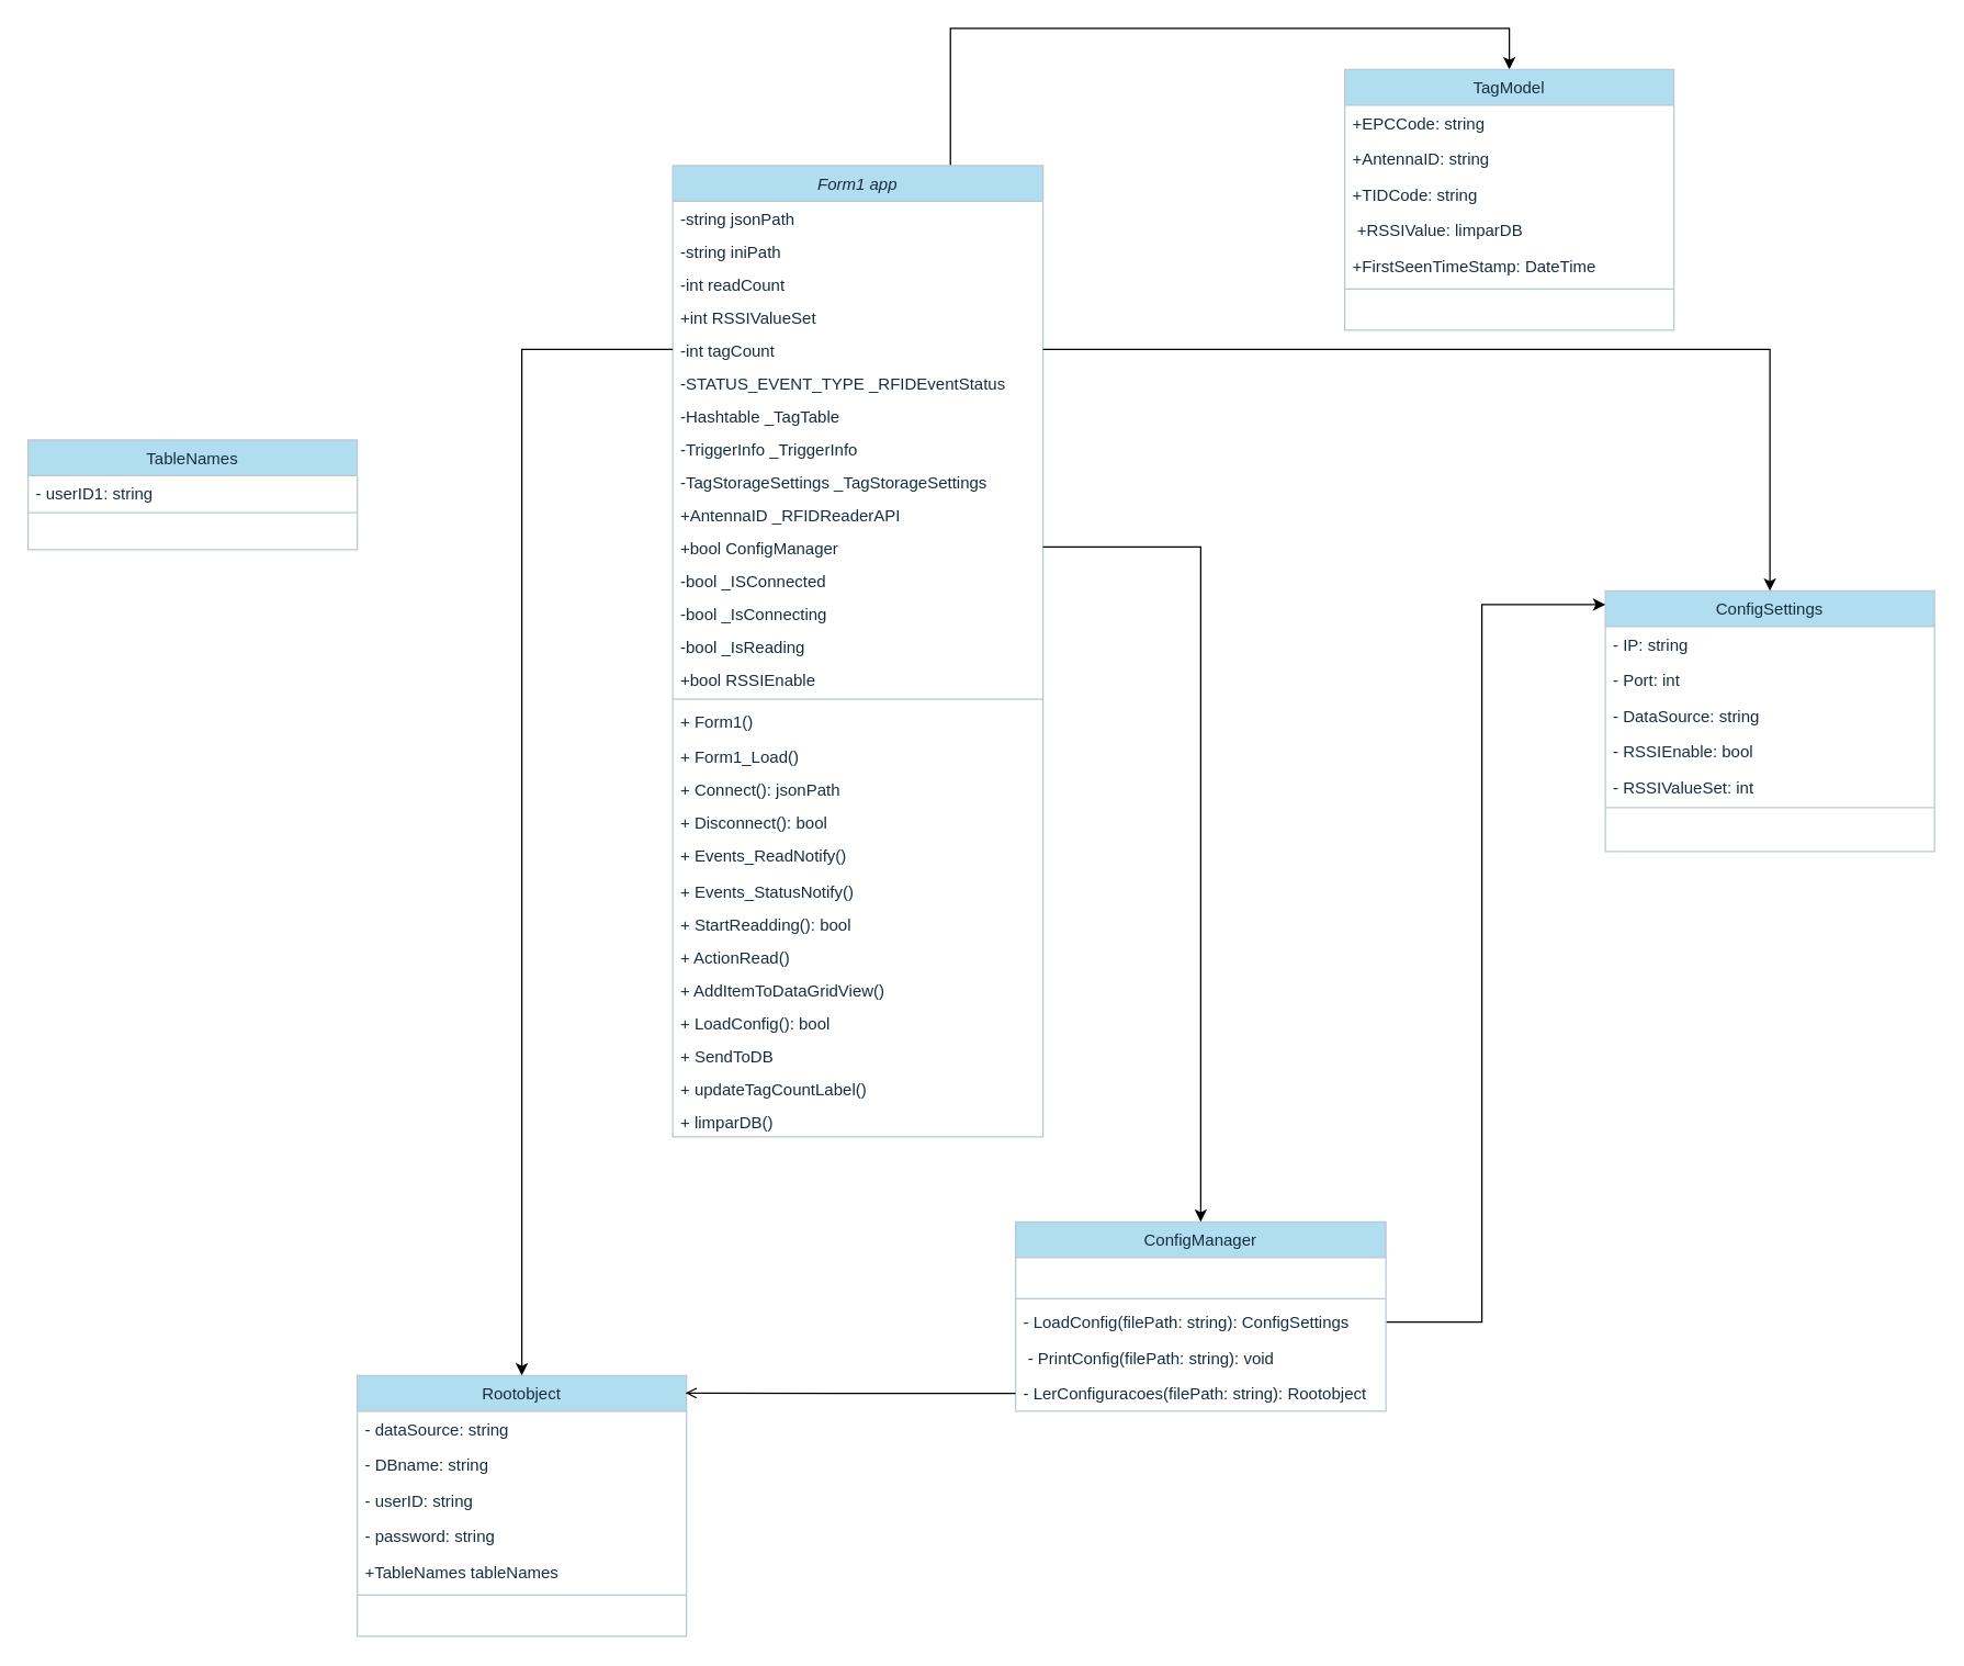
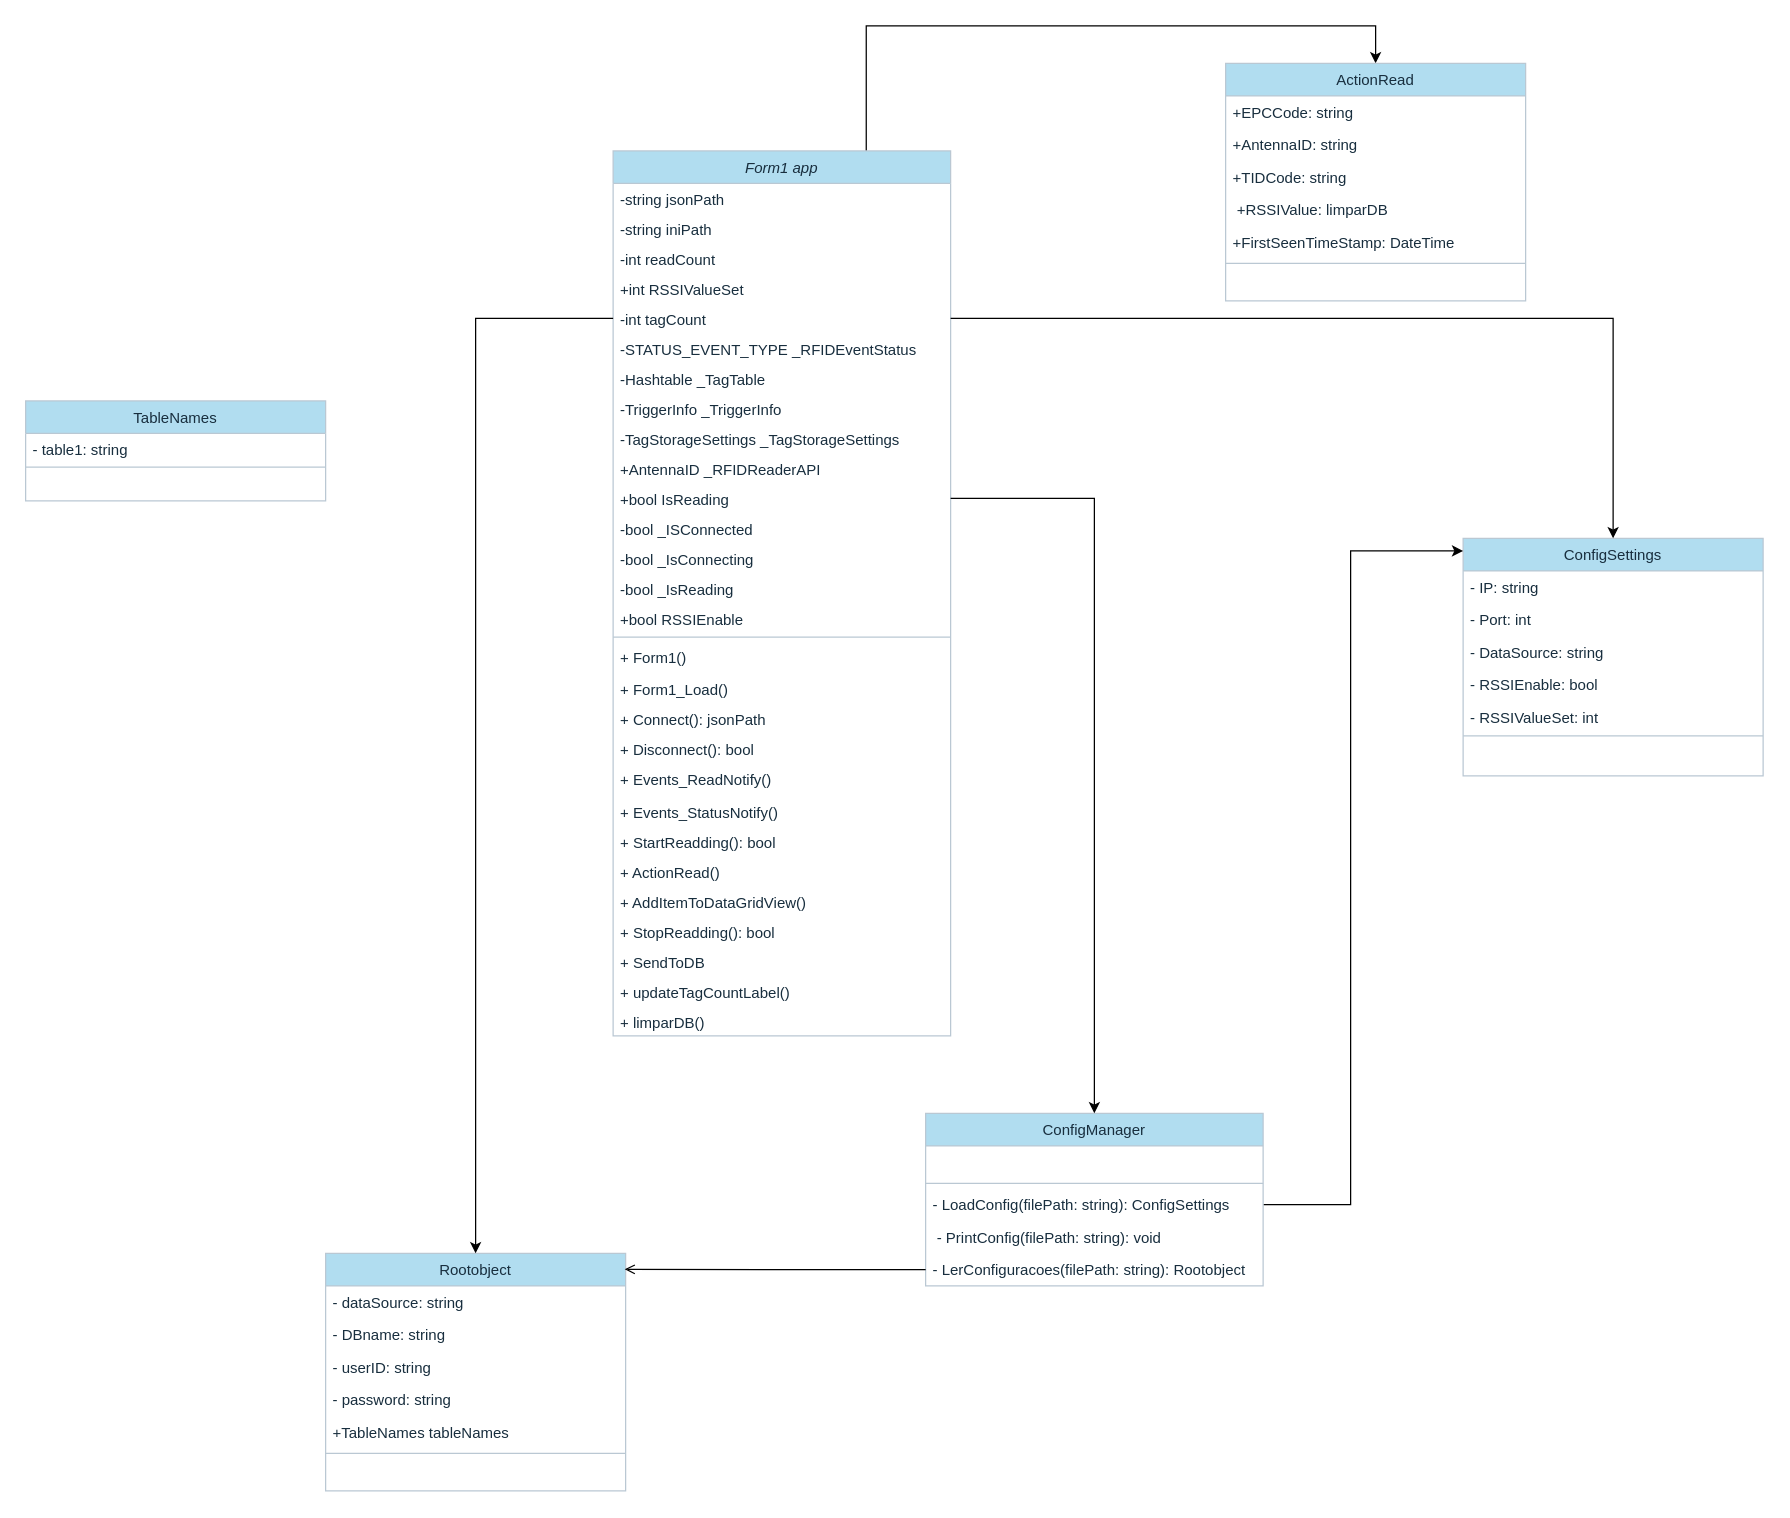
- <mxCell id="33" value="TagModel" style="swimlane;fontStyle=0;align=center;verticalAlign=top;childLayout=stackLayout;horizontal=1;startSize=26;horizontalStack=0;resizeParent=1;resizeLast=0;collapsible=1;marginBottom=0;rounded=0;shadow=0;strokeWidth=1;labelBackgroundColor=none;fillColor=#B1DDF0;strokeColor=#BAC8D3;fontColor=#182E3E;swimlaneFillColor=default;" parent="1" vertex="1"><mxGeometry x="980" y="50" width="240" height="190" as="geometry"><mxRectangle x="550" y="140" width="160" height="26" as="alternateBounds" /></mxGeometry></mxCell>
+ <mxCell id="33" value="ActionRead" style="swimlane;fontStyle=0;align=center;verticalAlign=top;childLayout=stackLayout;horizontal=1;startSize=26;horizontalStack=0;resizeParent=1;resizeLast=0;collapsible=1;marginBottom=0;rounded=0;shadow=0;strokeWidth=1;labelBackgroundColor=none;fillColor=#B1DDF0;strokeColor=#BAC8D3;fontColor=#182E3E;swimlaneFillColor=default;" parent="1" vertex="1"><mxGeometry x="980" y="50" width="240" height="190" as="geometry"><mxRectangle x="550" y="140" width="160" height="26" as="alternateBounds" /></mxGeometry></mxCell>
- <mxCell id="62" value="- userID1: string&#10;" style="text;align=left;verticalAlign=top;spacingLeft=4;spacingRight=4;overflow=hidden;rotatable=0;points=[[0,0.5],[1,0.5]];portConstraint=eastwest;labelBackgroundColor=none;fontColor=#182E3E;" parent="61" vertex="1"><mxGeometry y="26" width="240" height="26" as="geometry" /></mxCell>
+ <mxCell id="62" value="- table1: string&#10;" style="text;align=left;verticalAlign=top;spacingLeft=4;spacingRight=4;overflow=hidden;rotatable=0;points=[[0,0.5],[1,0.5]];portConstraint=eastwest;labelBackgroundColor=none;fontColor=#182E3E;" parent="61" vertex="1"><mxGeometry y="26" width="240" height="26" as="geometry" /></mxCell>
- <mxCell id="14" value="+bool ConfigManager&#10;&#10;" style="text;align=left;verticalAlign=top;spacingLeft=4;spacingRight=4;overflow=hidden;rotatable=0;points=[[0,0.5],[1,0.5]];portConstraint=eastwest;labelBackgroundColor=none;fontColor=#182E3E;" parent="3" vertex="1"><mxGeometry y="266" width="270" height="24" as="geometry" /></mxCell>
+ <mxCell id="14" value="+bool IsReading&#10;&#10;" style="text;align=left;verticalAlign=top;spacingLeft=4;spacingRight=4;overflow=hidden;rotatable=0;points=[[0,0.5],[1,0.5]];portConstraint=eastwest;labelBackgroundColor=none;fontColor=#182E3E;" parent="3" vertex="1"><mxGeometry y="266" width="270" height="24" as="geometry" /></mxCell>
- <mxCell id="29" value="+ LoadConfig(): bool&#10;" style="text;align=left;verticalAlign=top;spacingLeft=4;spacingRight=4;overflow=hidden;rotatable=0;points=[[0,0.5],[1,0.5]];portConstraint=eastwest;labelBackgroundColor=none;fontColor=#182E3E;" vertex="1" parent="3"><mxGeometry y="612" width="270" height="24" as="geometry" /></mxCell>
+ <mxCell id="29" value="+ StopReadding(): bool&#10;" style="text;align=left;verticalAlign=top;spacingLeft=4;spacingRight=4;overflow=hidden;rotatable=0;points=[[0,0.5],[1,0.5]];portConstraint=eastwest;labelBackgroundColor=none;fontColor=#182E3E;" vertex="1" parent="3"><mxGeometry y="612" width="270" height="24" as="geometry" /></mxCell>
